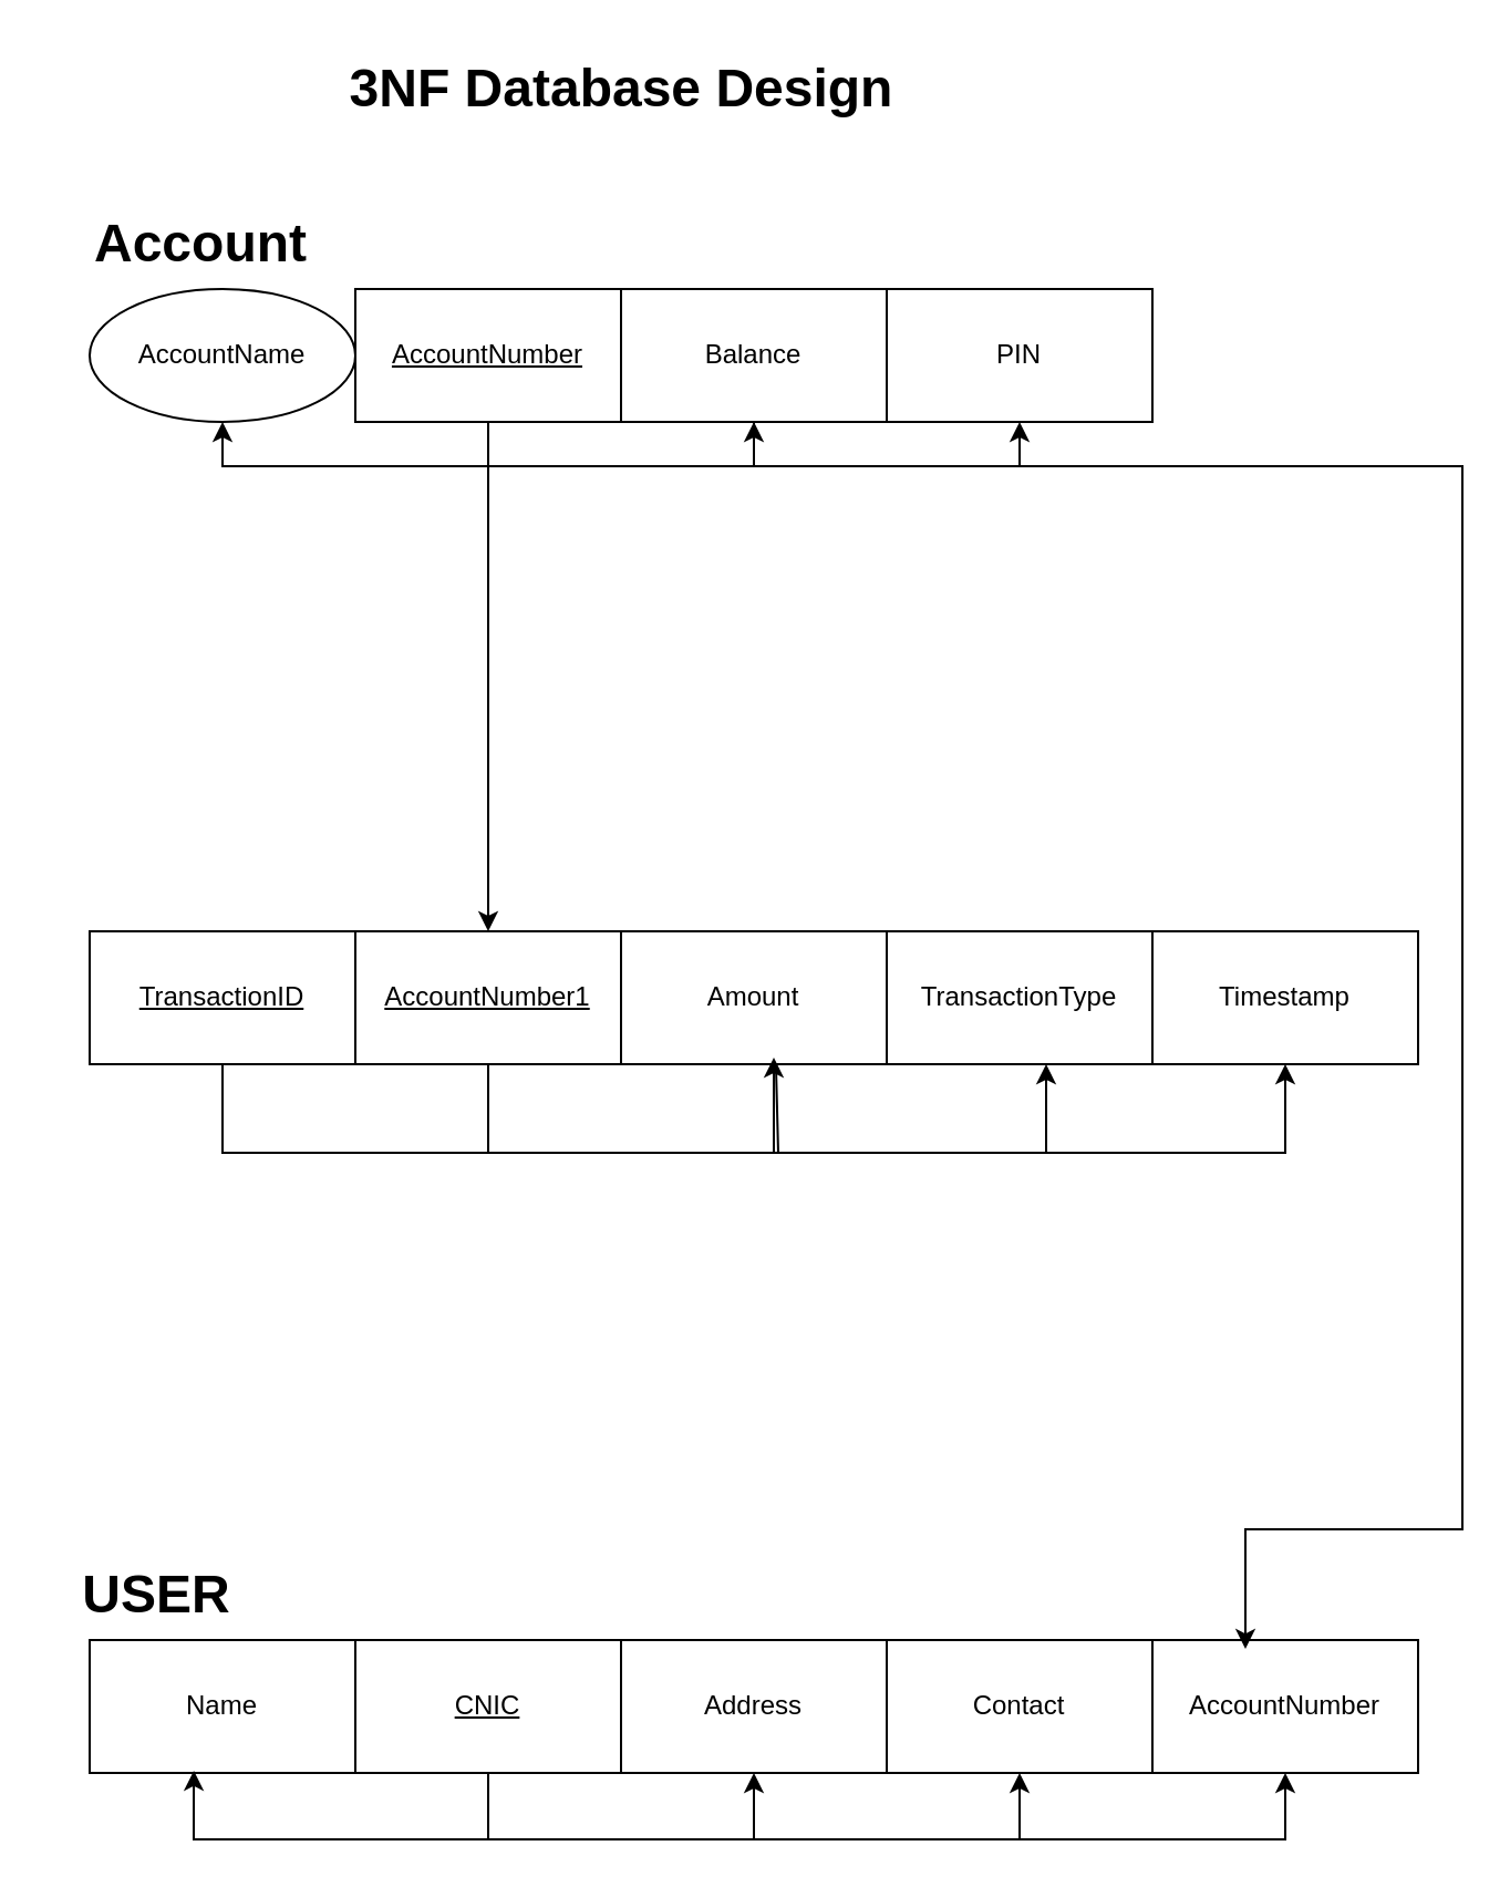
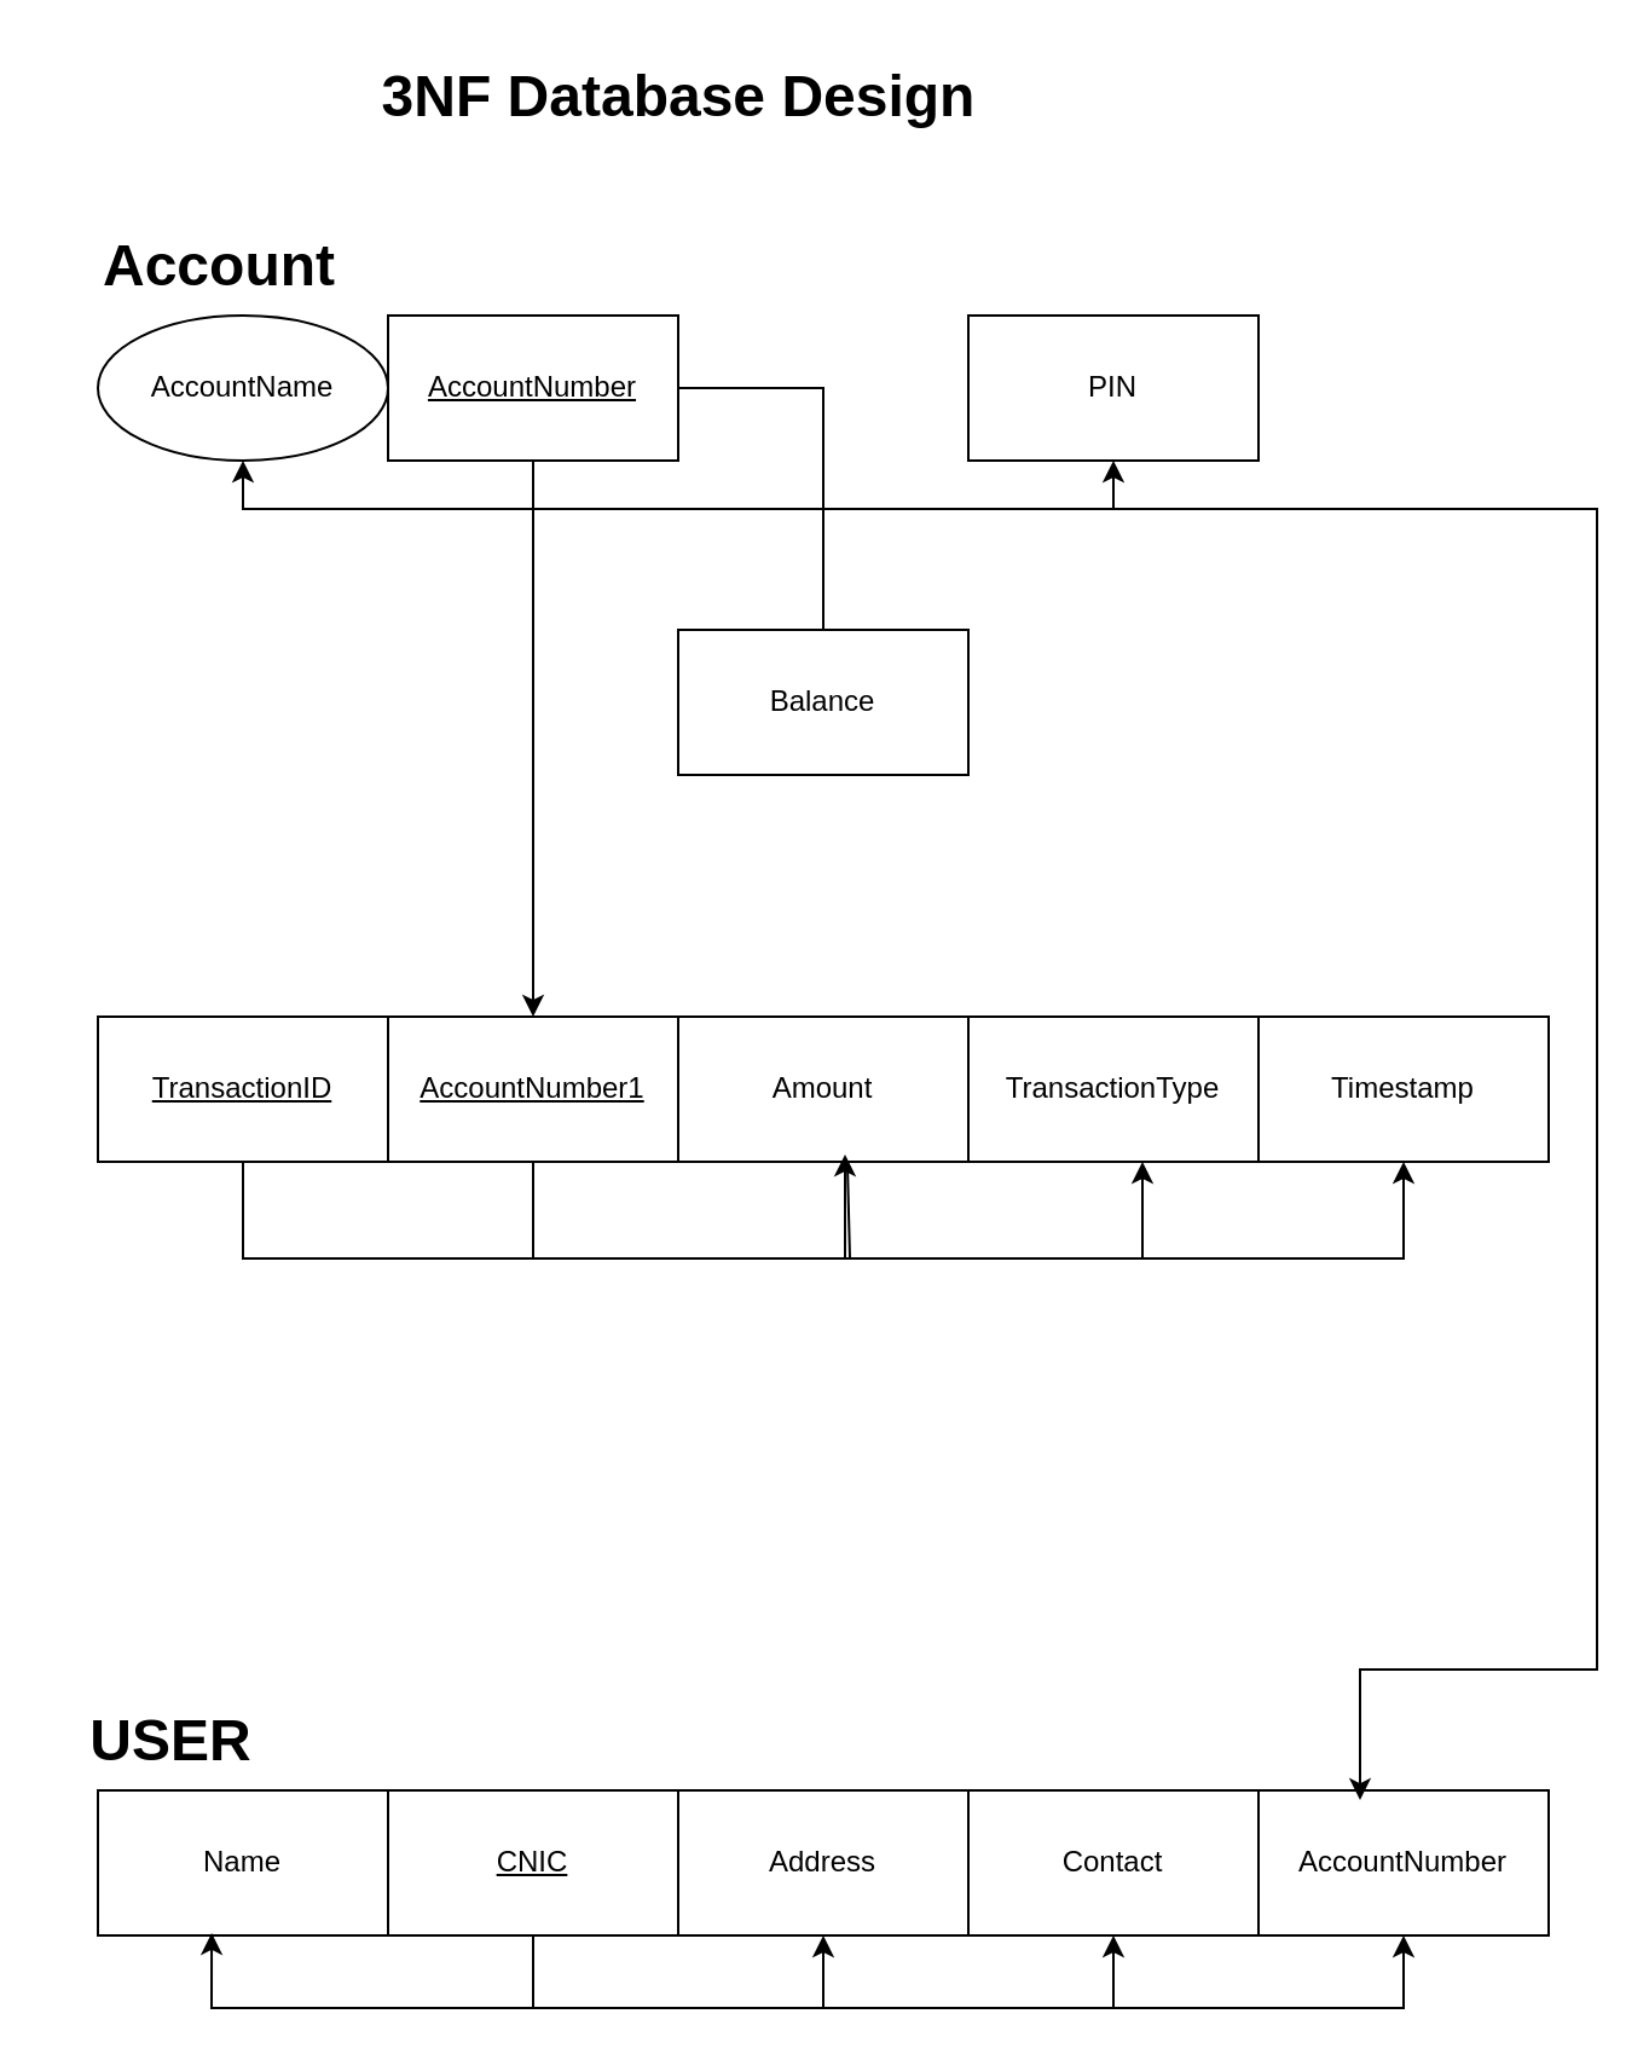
- <mxCell id="8" value="Balance" style="rounded=0;whiteSpace=wrap;html=1;" vertex="1" parent="1"><mxGeometry x="280" y="130" width="120" height="60" as="geometry" /></mxCell>
+ <mxCell id="8" value="Balance" style="rounded=0;whiteSpace=wrap;html=1;" vertex="1" parent="1"><mxGeometry x="280" y="260" width="120" height="60" as="geometry" /></mxCell>
